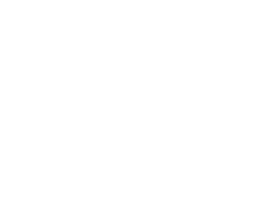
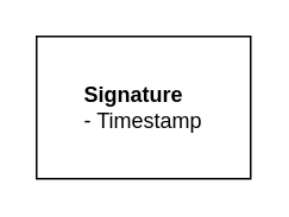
+ <mxCell id="2" value="&lt;div style=&quot;text-align: left&quot;&gt;&lt;b&gt;Signature&lt;/b&gt;&lt;/div&gt;&lt;div style=&quot;text-align: left&quot;&gt;- Timestamp&lt;/div&gt;" style="rounded=0;whiteSpace=wrap;html=1;" vertex="1" parent="1"><mxGeometry x="20" y="20" width="120" height="80" as="geometry" /></mxCell>
